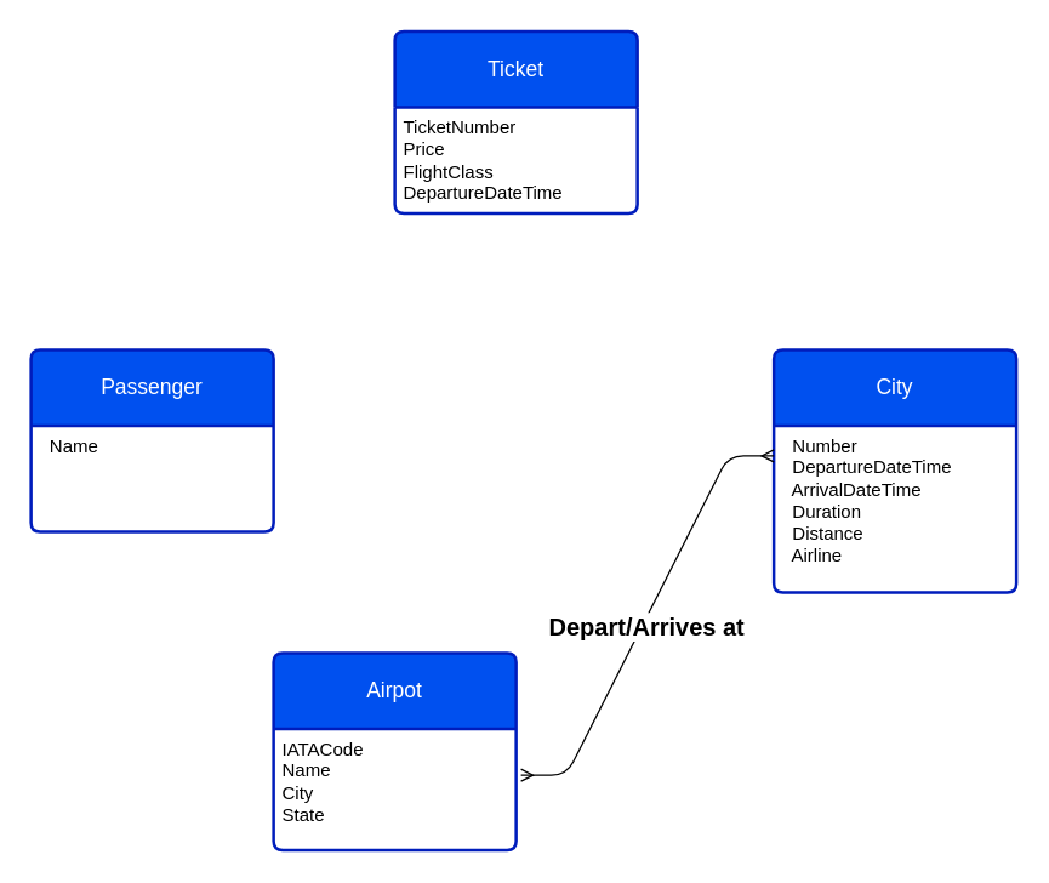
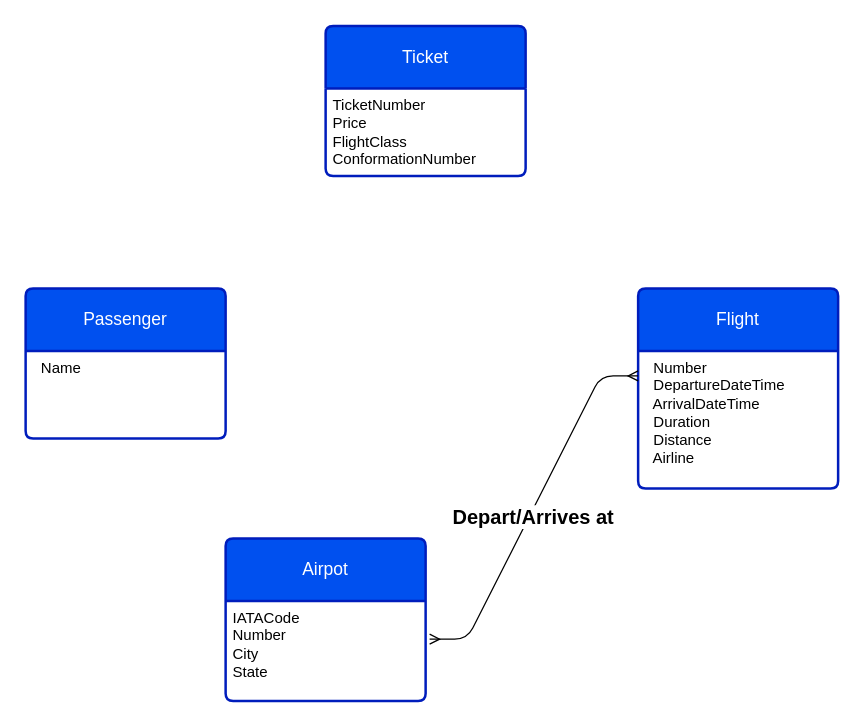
- <mxCell id="11" value="TicketNumber&lt;br&gt;Price&lt;br&gt;FlightClass&lt;br&gt;DepartureDateTime" style="align=left;strokeColor=none;fillColor=none;spacingLeft=4;fontSize=12;verticalAlign=top;resizable=0;rotatable=0;part=1;html=1;rounded=1;" vertex="1" parent="10"><mxGeometry y="50" width="160" height="70" as="geometry" /></mxCell>
+ <mxCell id="11" value="TicketNumber&lt;br&gt;Price&lt;br&gt;FlightClass&lt;br&gt;ConformationNumber" style="align=left;strokeColor=none;fillColor=none;spacingLeft=4;fontSize=12;verticalAlign=top;resizable=0;rotatable=0;part=1;html=1;rounded=1;" vertex="1" parent="10"><mxGeometry y="50" width="160" height="70" as="geometry" /></mxCell>
- <mxCell id="4" value="City" style="swimlane;childLayout=stackLayout;horizontal=1;startSize=50;horizontalStack=0;rounded=1;fontSize=14;fontStyle=0;strokeWidth=2;resizeParent=0;resizeLast=1;shadow=0;dashed=0;align=center;arcSize=4;whiteSpace=wrap;html=1;fillColor=#0050ef;fontColor=#ffffff;strokeColor=#001DBC;" vertex="1" parent="1"><mxGeometry x="510" y="230" width="160" height="160" as="geometry" /></mxCell>
+ <mxCell id="4" value="Flight" style="swimlane;childLayout=stackLayout;horizontal=1;startSize=50;horizontalStack=0;rounded=1;fontSize=14;fontStyle=0;strokeWidth=2;resizeParent=0;resizeLast=1;shadow=0;dashed=0;align=center;arcSize=4;whiteSpace=wrap;html=1;fillColor=#0050ef;fontColor=#ffffff;strokeColor=#001DBC;" vertex="1" parent="1"><mxGeometry x="510" y="230" width="160" height="160" as="geometry" /></mxCell>
- <mxCell id="7" value="IATACode&lt;br&gt;Name&lt;br&gt;City&lt;br&gt;State" style="align=left;strokeColor=none;fillColor=none;spacingLeft=4;fontSize=12;verticalAlign=top;resizable=0;rotatable=0;part=1;html=1;rounded=1;" vertex="1" parent="6"><mxGeometry y="50" width="160" height="80" as="geometry" /></mxCell>
+ <mxCell id="7" value="IATACode&lt;br&gt;Number&lt;br&gt;City&lt;br&gt;State" style="align=left;strokeColor=none;fillColor=none;spacingLeft=4;fontSize=12;verticalAlign=top;resizable=0;rotatable=0;part=1;html=1;rounded=1;" vertex="1" parent="6"><mxGeometry y="50" width="160" height="80" as="geometry" /></mxCell>
